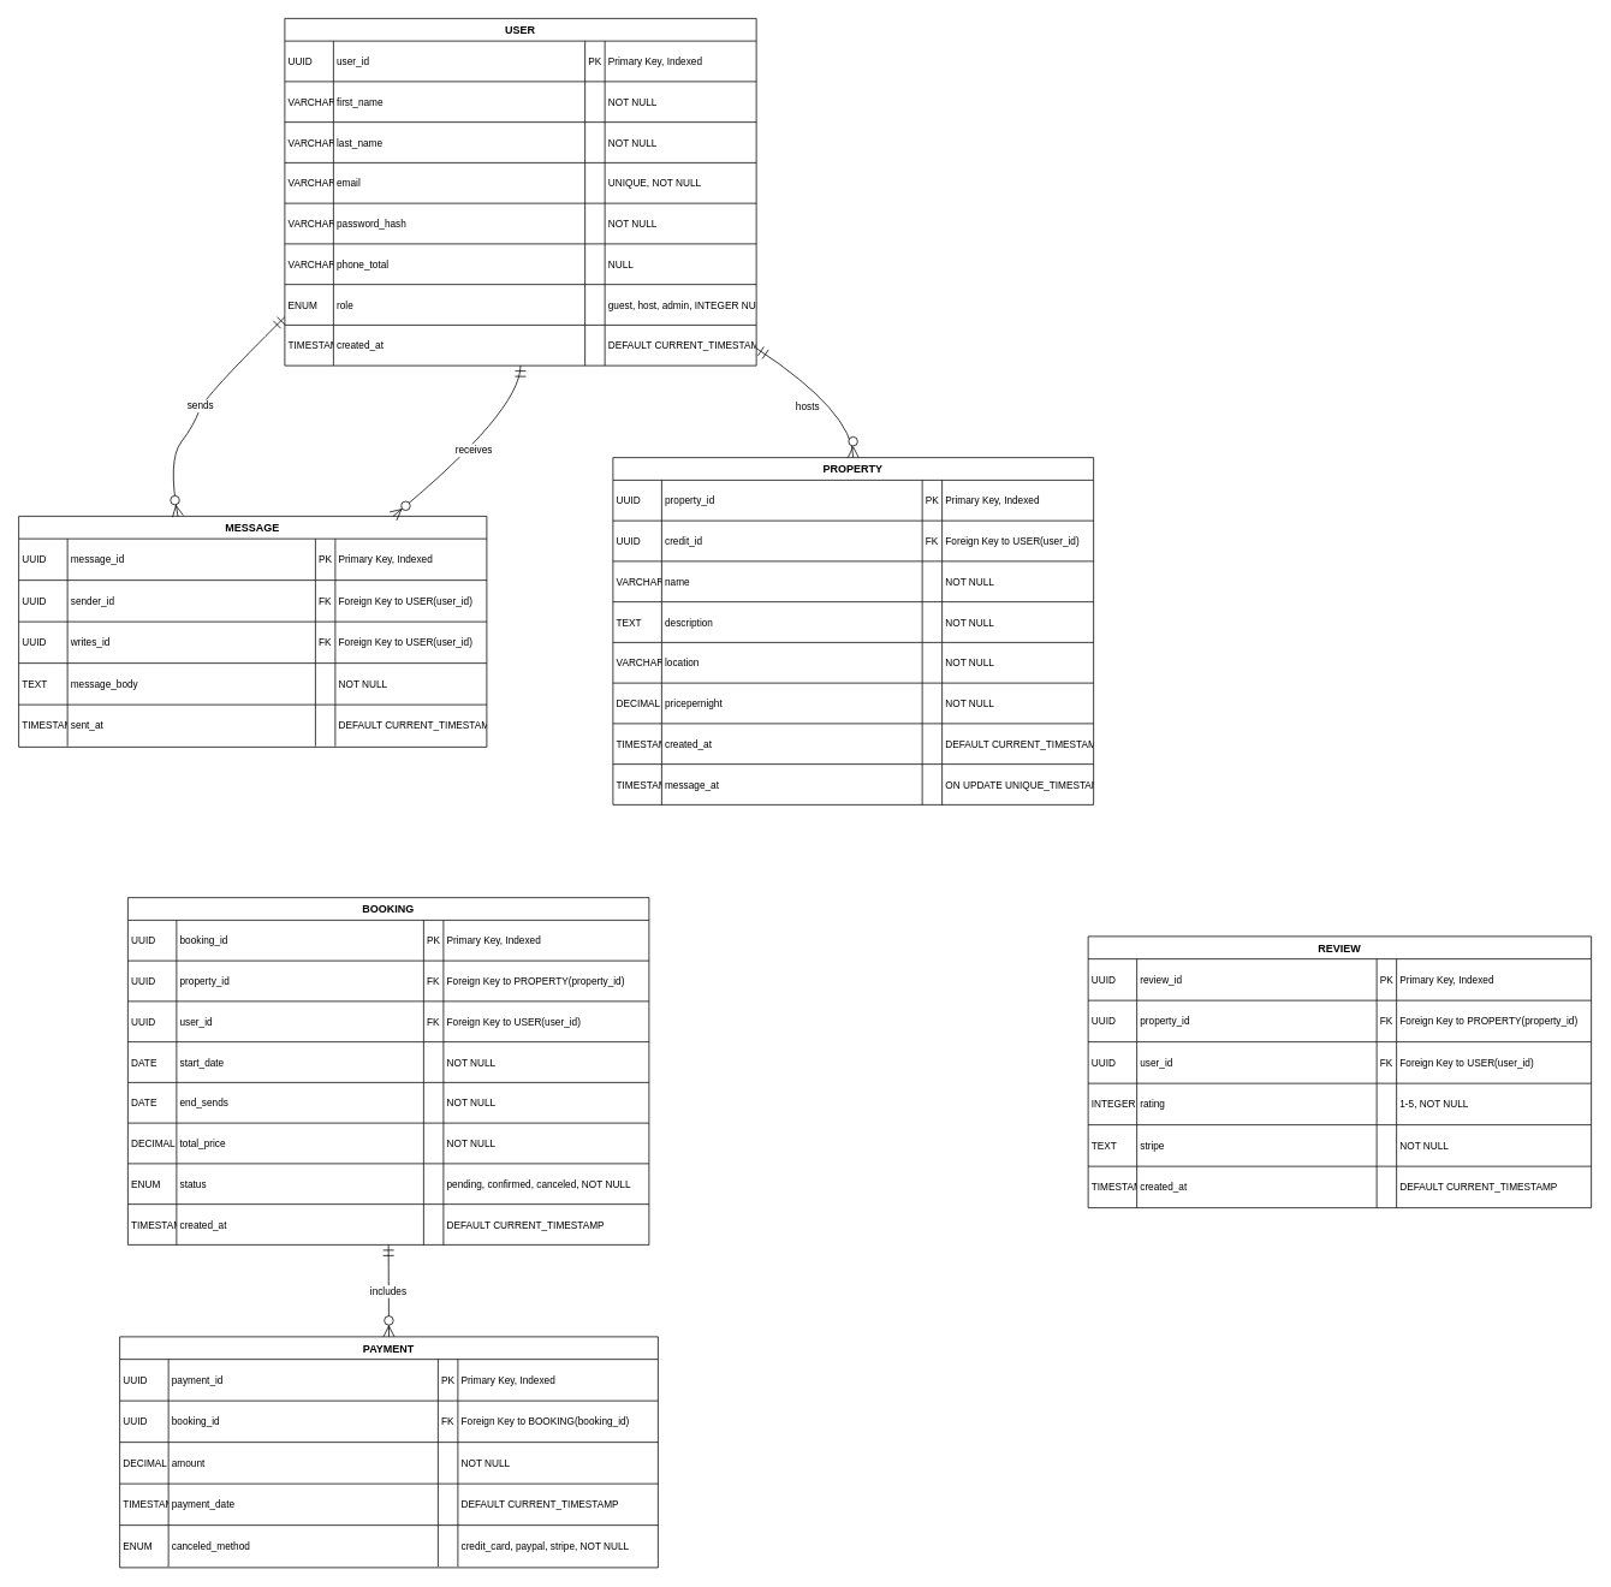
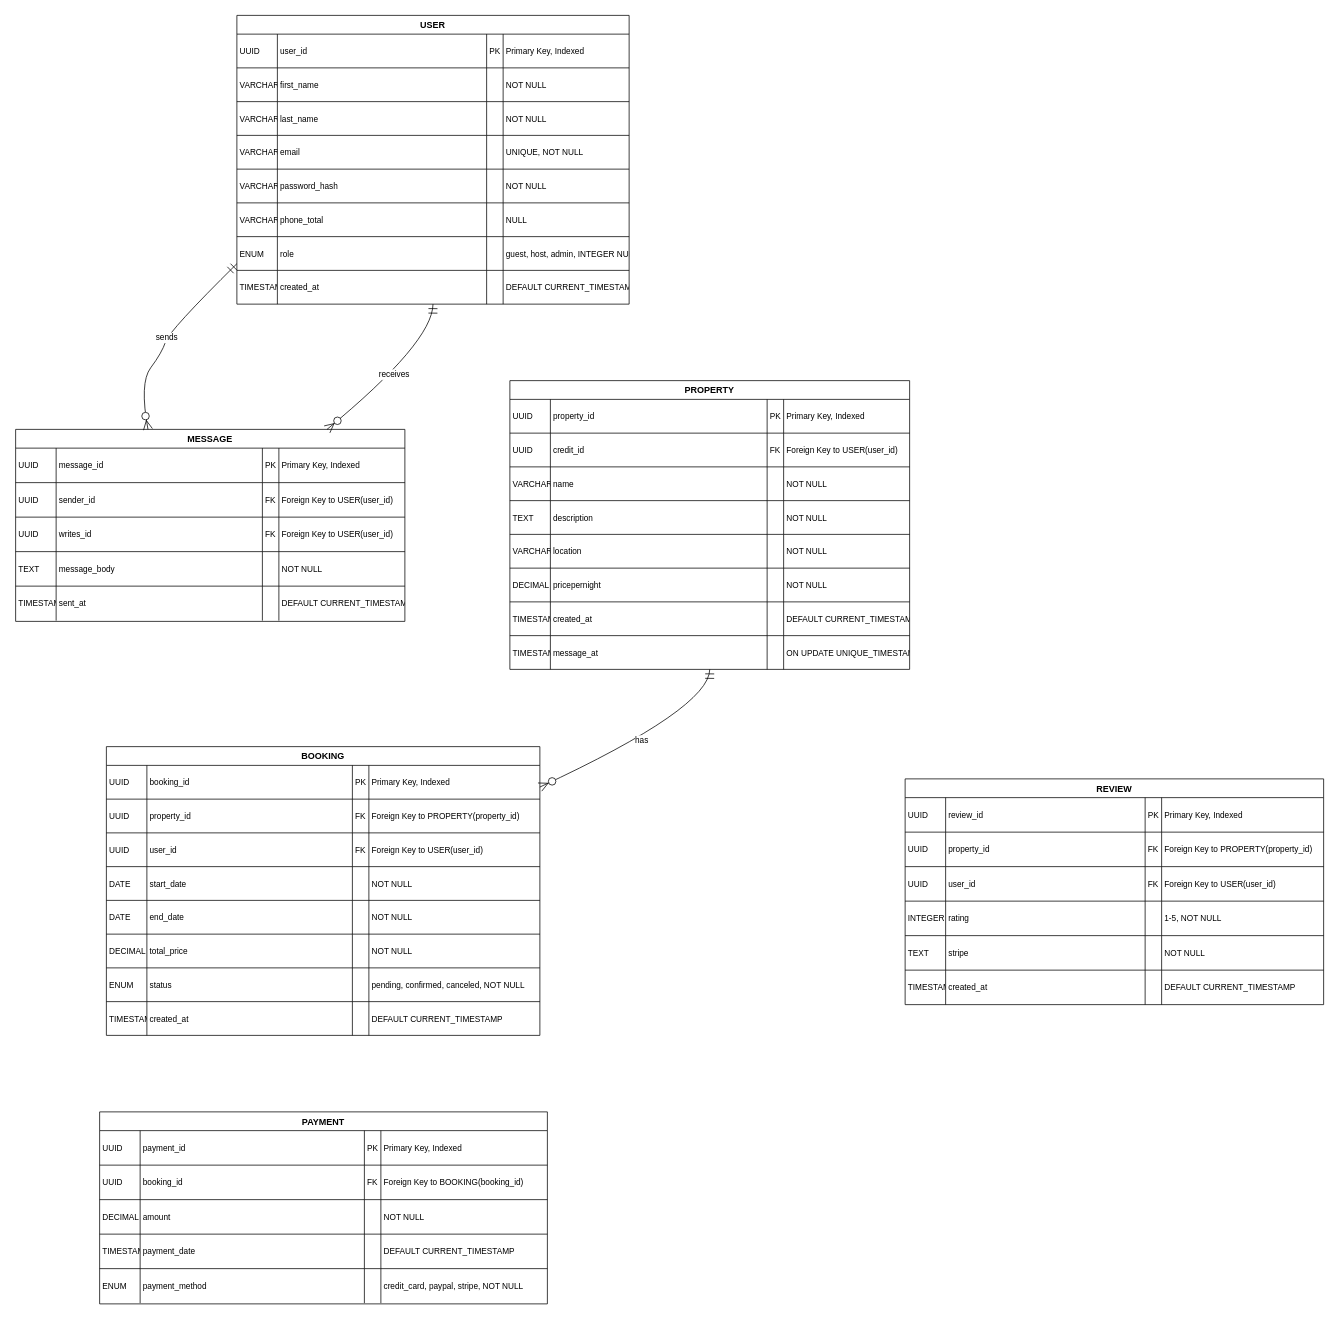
- <mxCell id="208" value="hosts" style="curved=1;startArrow=ERmandOne;startSize=10;;endArrow=ERzeroToMany;endSize=10;;exitX=1;exitY=0.95;entryX=0.5;entryY=0;rounded=0;" edge="1" parent="1" source="2" target="43"><mxGeometry x="-0.074" y="-22" relative="1" as="geometry"><Array as="points"><mxPoint x="945" y="456" /></Array><mxPoint as="offset" /></mxGeometry></mxCell>
+ <mxCell id="211" value="has" style="curved=1;startArrow=ERmandOne;startSize=10;;endArrow=ERzeroToMany;endSize=10;;exitX=0.5;exitY=1;entryX=1;entryY=0.14;rounded=0;" edge="1" parent="1" source="43" target="84"><mxGeometry relative="1" as="geometry"><Array as="points"><mxPoint x="945" y="944" /></Array></mxGeometry></mxCell>
- <mxCell id="107" value="end_sends" style="shape=partialRectangle;connectable=0;fillColor=none;top=0;left=0;bottom=0;right=0;align=left;spacingLeft=2;overflow=hidden;fontSize=11;" vertex="1" parent="105"><mxGeometry x="54" width="274" height="45" as="geometry"><mxRectangle width="274" height="45" as="alternateBounds" /></mxGeometry></mxCell>
+ <mxCell id="107" value="end_date" style="shape=partialRectangle;connectable=0;fillColor=none;top=0;left=0;bottom=0;right=0;align=left;spacingLeft=2;overflow=hidden;fontSize=11;" vertex="1" parent="105"><mxGeometry x="54" width="274" height="45" as="geometry"><mxRectangle width="274" height="45" as="alternateBounds" /></mxGeometry></mxCell>
- <mxCell id="212" value="includes" style="curved=1;startArrow=ERmandOne;startSize=10;;endArrow=ERzeroToMany;endSize=10;;exitX=0.5;exitY=1;entryX=0.5;entryY=0;rounded=0;" edge="1" parent="1" source="84" target="125"><mxGeometry relative="1" as="geometry"><Array as="points" /></mxGeometry></mxCell>
- <mxCell id="148" value="canceled_method" style="shape=partialRectangle;connectable=0;fillColor=none;top=0;left=0;bottom=0;right=0;align=left;spacingLeft=2;overflow=hidden;fontSize=11;" vertex="1" parent="146"><mxGeometry x="54" width="299" height="46" as="geometry"><mxRectangle width="299" height="46" as="alternateBounds" /></mxGeometry></mxCell>
+ <mxCell id="148" value="payment_method" style="shape=partialRectangle;connectable=0;fillColor=none;top=0;left=0;bottom=0;right=0;align=left;spacingLeft=2;overflow=hidden;fontSize=11;" vertex="1" parent="146"><mxGeometry x="54" width="299" height="46" as="geometry"><mxRectangle width="299" height="46" as="alternateBounds" /></mxGeometry></mxCell>
